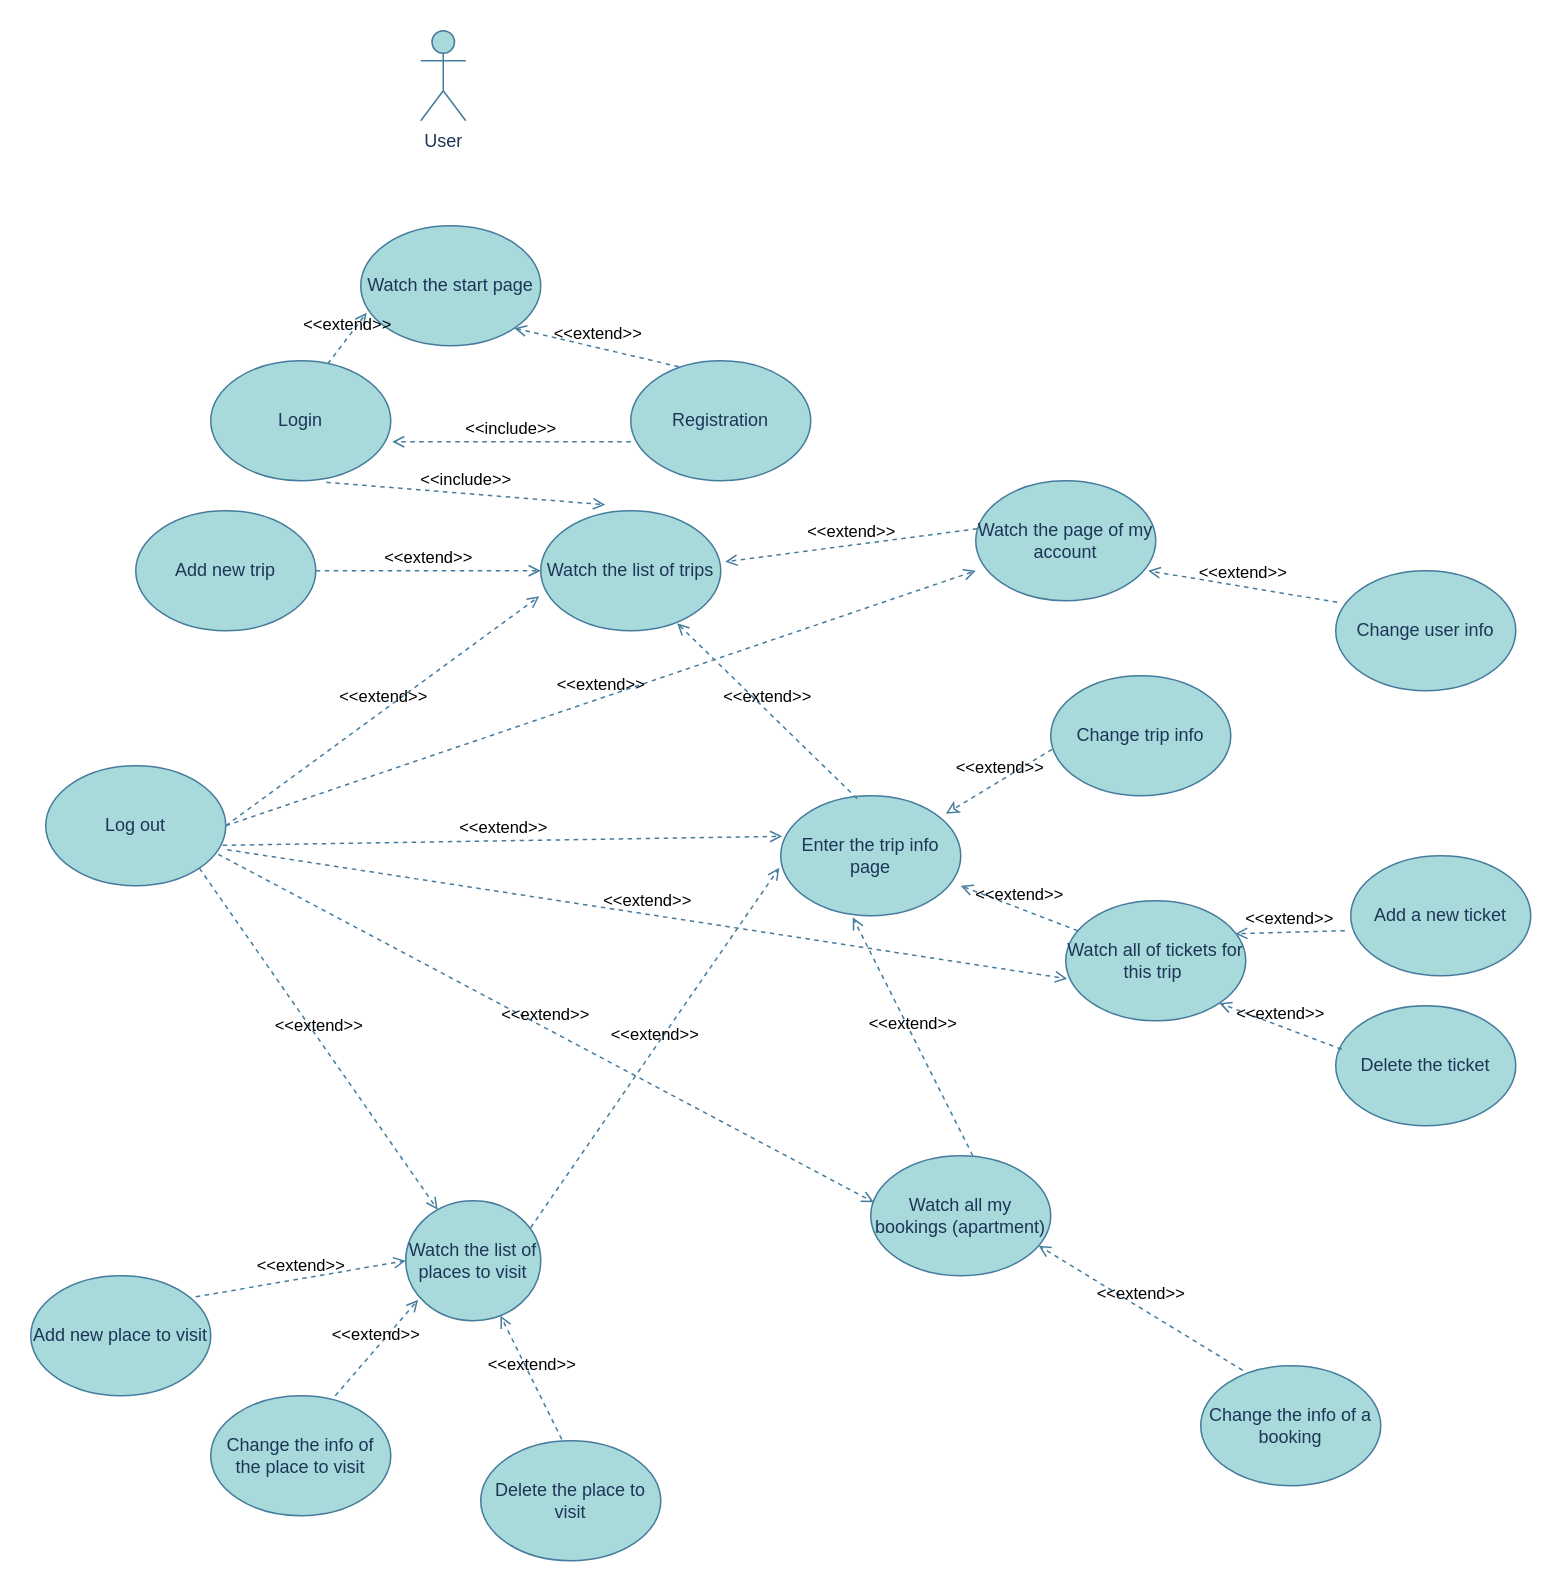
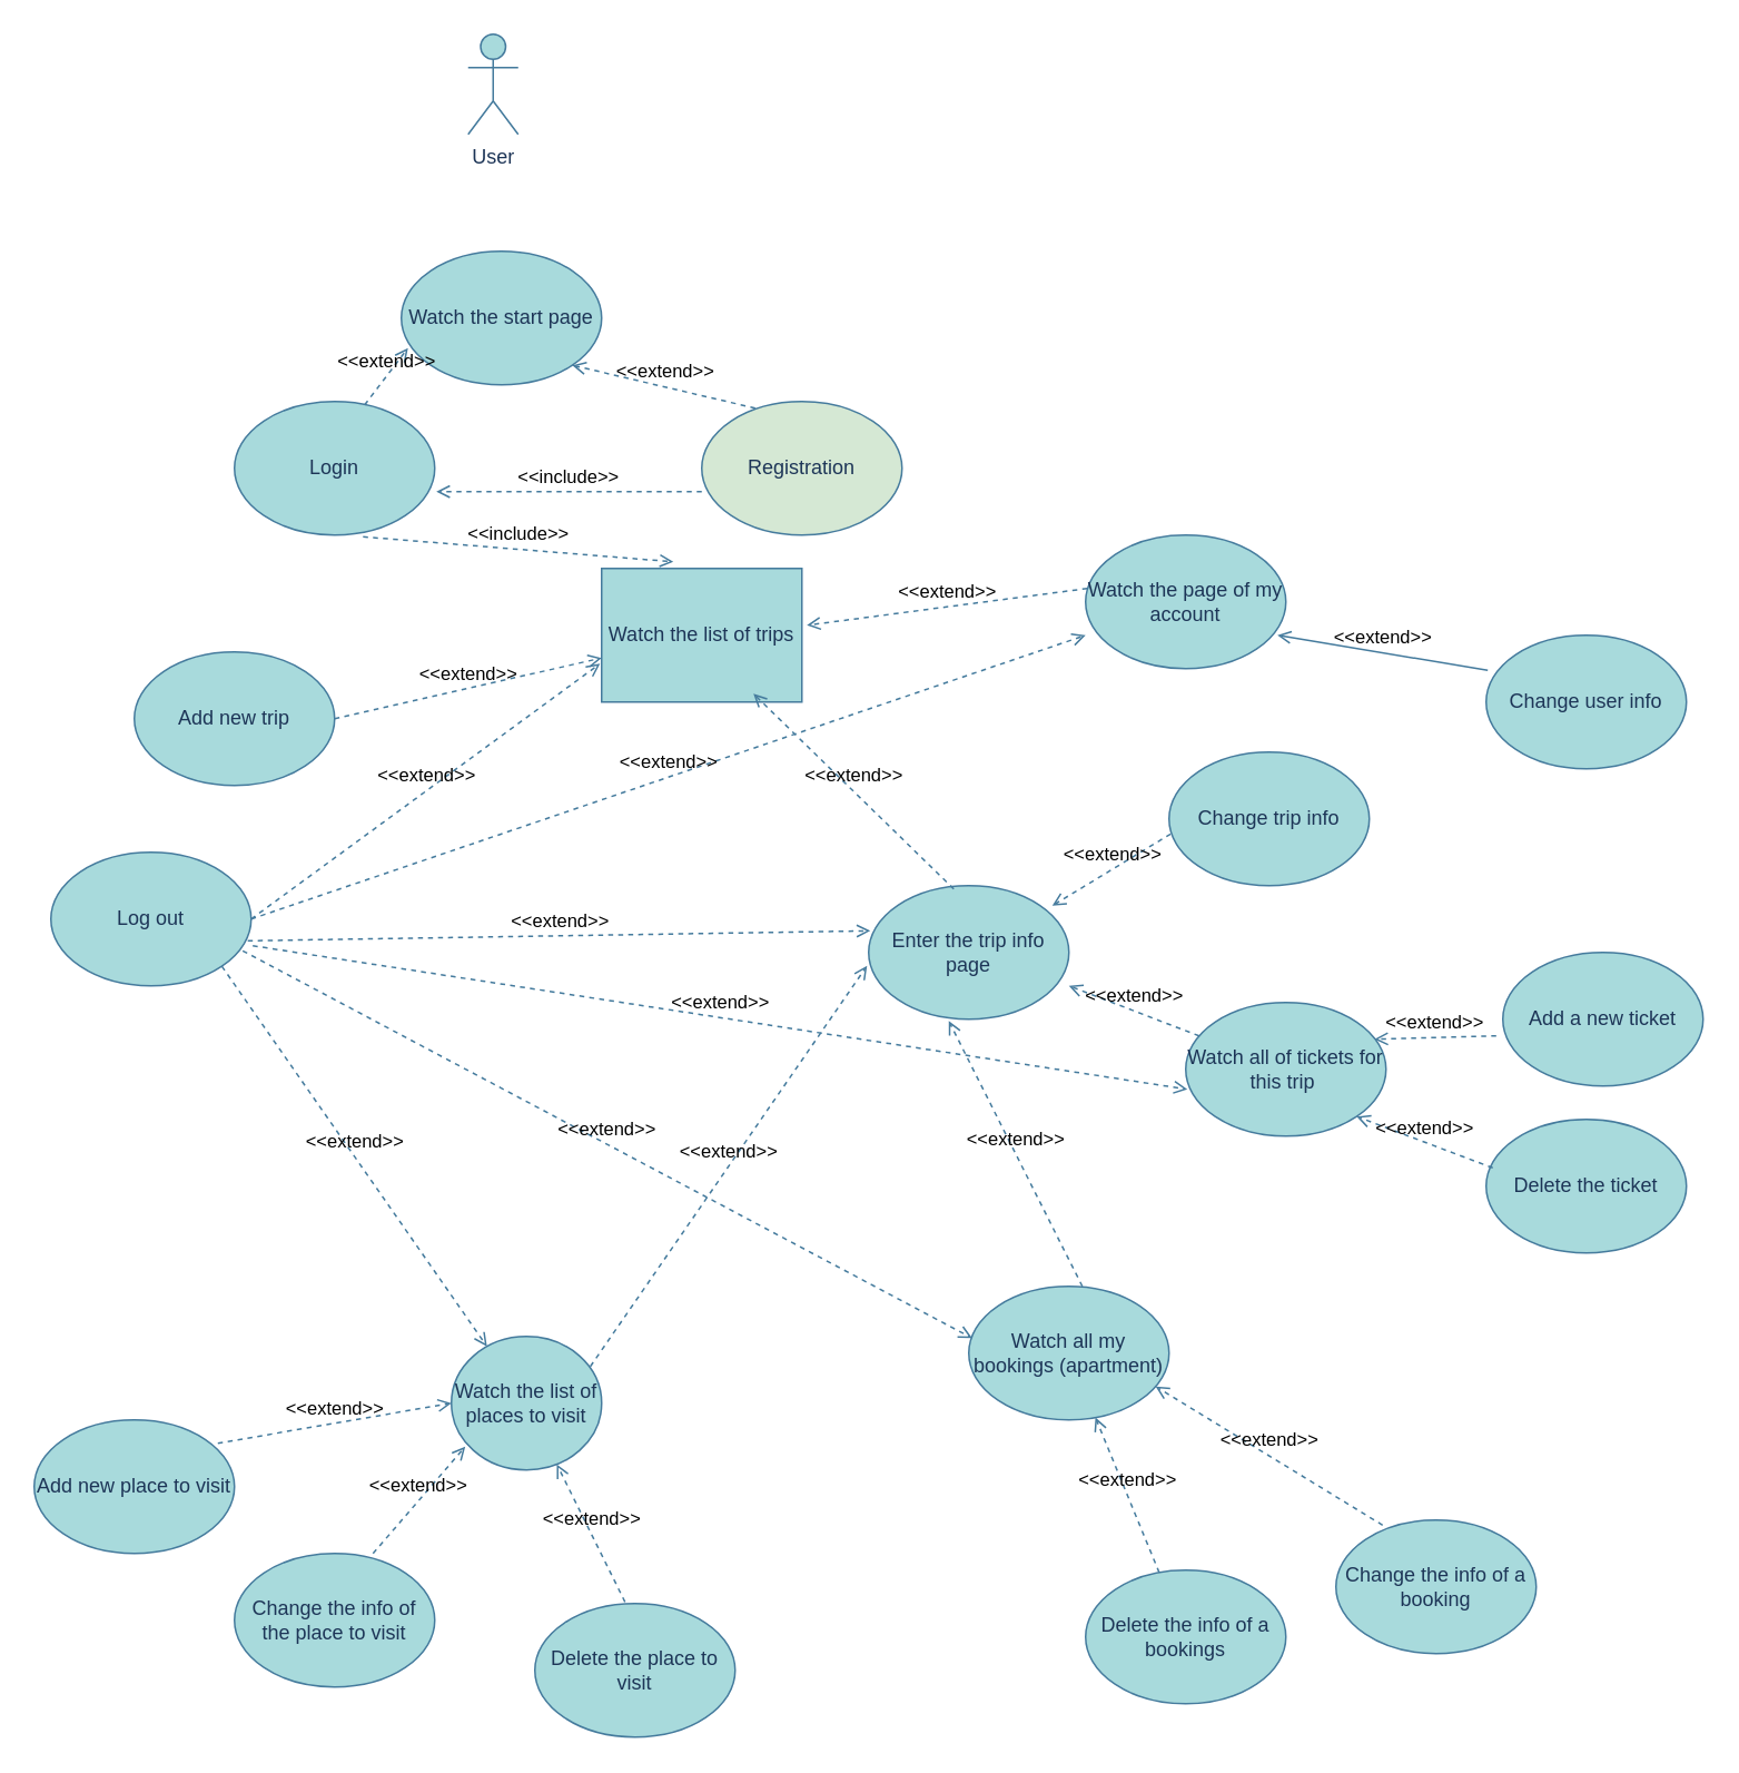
- <mxCell id="5" value="Registration" style="ellipse;whiteSpace=wrap;html=1;labelBackgroundColor=none;fillColor=#A8DADC;strokeColor=#457B9D;fontColor=#1D3557;" vertex="1" parent="1"><mxGeometry x="420" y="240" width="120" height="80" as="geometry" /></mxCell>
+ <mxCell id="5" value="Registration" style="ellipse;whiteSpace=wrap;html=1;labelBackgroundColor=none;fillColor=#d5e8d4;strokeColor=#457B9D;fontColor=#1D3557;" vertex="1" parent="1"><mxGeometry x="420" y="240" width="120" height="80" as="geometry" /></mxCell>
- <mxCell id="7" value="Add new trip" style="ellipse;whiteSpace=wrap;html=1;labelBackgroundColor=none;fillColor=#A8DADC;strokeColor=#457B9D;fontColor=#1D3557;" vertex="1" parent="1"><mxGeometry x="90" y="340" width="120" height="80" as="geometry" /></mxCell>
+ <mxCell id="7" value="Add new trip" style="ellipse;whiteSpace=wrap;html=1;labelBackgroundColor=none;fillColor=#A8DADC;strokeColor=#457B9D;fontColor=#1D3557;" vertex="1" parent="1"><mxGeometry x="80" y="390" width="120" height="80" as="geometry" /></mxCell>
- <mxCell id="6" value="Watch the list of trips" style="ellipse;whiteSpace=wrap;html=1;labelBackgroundColor=none;fillColor=#A8DADC;strokeColor=#457B9D;fontColor=#1D3557;" vertex="1" parent="1"><mxGeometry x="360" y="340" width="120" height="80" as="geometry" /></mxCell>
+ <mxCell id="6" value="Watch the list of trips" style="whiteSpace=wrap;html=1;labelBackgroundColor=none;fillColor=#A8DADC;strokeColor=#457B9D;fontColor=#1D3557;rounded=0;" vertex="1" parent="1"><mxGeometry x="360" y="340" width="120" height="80" as="geometry" /></mxCell>
- <mxCell id="26" value="&amp;lt;&amp;lt;extend&amp;gt;&amp;gt;" style="html=1;verticalAlign=bottom;labelBackgroundColor=none;endArrow=open;endFill=0;dashed=1;rounded=0;exitX=0.008;exitY=0.263;exitDx=0;exitDy=0;exitPerimeter=0;entryX=0.958;entryY=0.75;entryDx=0;entryDy=0;entryPerimeter=0;strokeColor=#457B9D;fontColor=default;" edge="1" parent="1" source="19" target="18"><mxGeometry width="160" relative="1" as="geometry"><mxPoint x="802" y="334" as="sourcePoint" /><mxPoint x="737" y="298" as="targetPoint" /></mxGeometry></mxCell>
+ <mxCell id="26" value="&amp;lt;&amp;lt;extend&amp;gt;&amp;gt;" style="html=1;verticalAlign=bottom;labelBackgroundColor=none;endArrow=open;endFill=0;dashed=0;rounded=0;exitX=0.008;exitY=0.263;exitDx=0;exitDy=0;exitPerimeter=0;entryX=0.958;entryY=0.75;entryDx=0;entryDy=0;entryPerimeter=0;strokeColor=#457B9D;fontColor=default;" edge="1" parent="1" source="19" target="18"><mxGeometry width="160" relative="1" as="geometry"><mxPoint x="802" y="334" as="sourcePoint" /><mxPoint x="737" y="298" as="targetPoint" /></mxGeometry></mxCell>
- <mxCell id="47" value="&amp;lt;&amp;lt;extend&amp;gt;&amp;gt;" style="html=1;verticalAlign=bottom;labelBackgroundColor=none;endArrow=classic;endFill=0;dashed=1;rounded=0;exitX=0.008;exitY=0.613;exitDx=0;exitDy=0;exitPerimeter=0;entryX=0.917;entryY=0.15;entryDx=0;entryDy=0;entryPerimeter=0;strokeColor=#457B9D;fontColor=default;" edge="1" parent="1" source="46" target="29"><mxGeometry width="160" relative="1" as="geometry"><mxPoint x="901" y="411" as="sourcePoint" /><mxPoint x="775" y="390" as="targetPoint" /></mxGeometry></mxCell>
+ <mxCell id="47" value="&amp;lt;&amp;lt;extend&amp;gt;&amp;gt;" style="html=1;verticalAlign=bottom;labelBackgroundColor=none;endArrow=open;endFill=0;dashed=1;rounded=0;exitX=0.008;exitY=0.613;exitDx=0;exitDy=0;exitPerimeter=0;entryX=0.917;entryY=0.15;entryDx=0;entryDy=0;entryPerimeter=0;strokeColor=#457B9D;fontColor=default;" edge="1" parent="1" source="46" target="29"><mxGeometry width="160" relative="1" as="geometry"><mxPoint x="901" y="411" as="sourcePoint" /><mxPoint x="775" y="390" as="targetPoint" /></mxGeometry></mxCell>
+ <mxCell id="35" value="&amp;lt;&amp;lt;extend&amp;gt;&amp;gt;" style="html=1;verticalAlign=bottom;labelBackgroundColor=none;endArrow=open;endFill=0;dashed=1;rounded=0;strokeColor=#457B9D;fontColor=default;" edge="1" parent="1" source="14" target="11"><mxGeometry width="160" relative="1" as="geometry"><mxPoint x="741" y="740" as="sourcePoint" /><mxPoint x="750" y="540" as="targetPoint" /></mxGeometry></mxCell>
+ <mxCell id="14" value="Delete the info of a bookings" style="ellipse;whiteSpace=wrap;html=1;labelBackgroundColor=none;fillColor=#A8DADC;strokeColor=#457B9D;fontColor=#1D3557;" vertex="1" parent="1"><mxGeometry x="650" y="940" width="120" height="80" as="geometry" /></mxCell>
